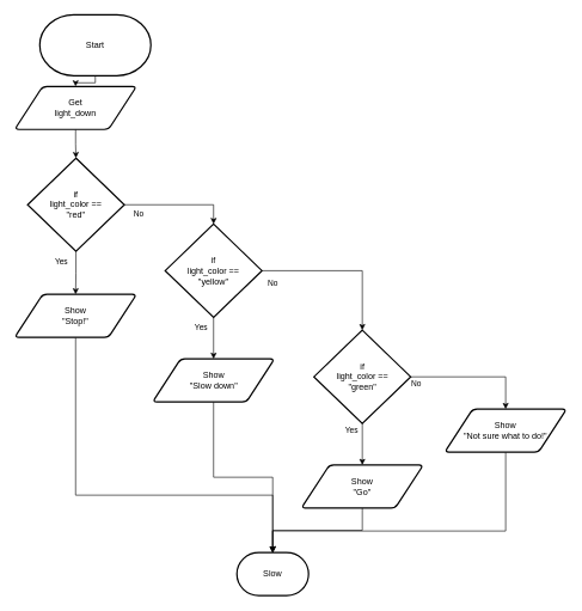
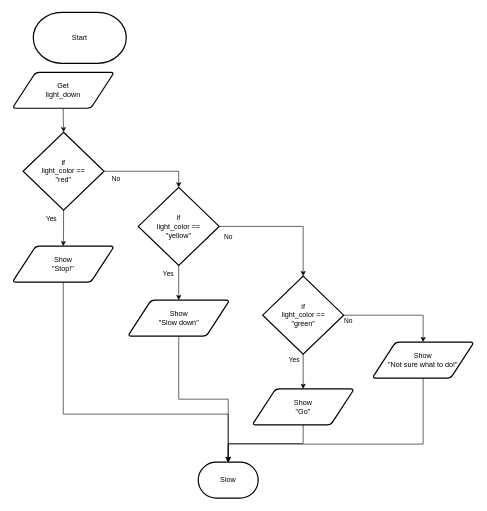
- <mxCell id="2" style="edgeStyle=orthogonalEdgeStyle;html=1;rounded=0;" parent="1" source="3" target="5" edge="1"><mxGeometry relative="1" as="geometry" /></mxCell>
